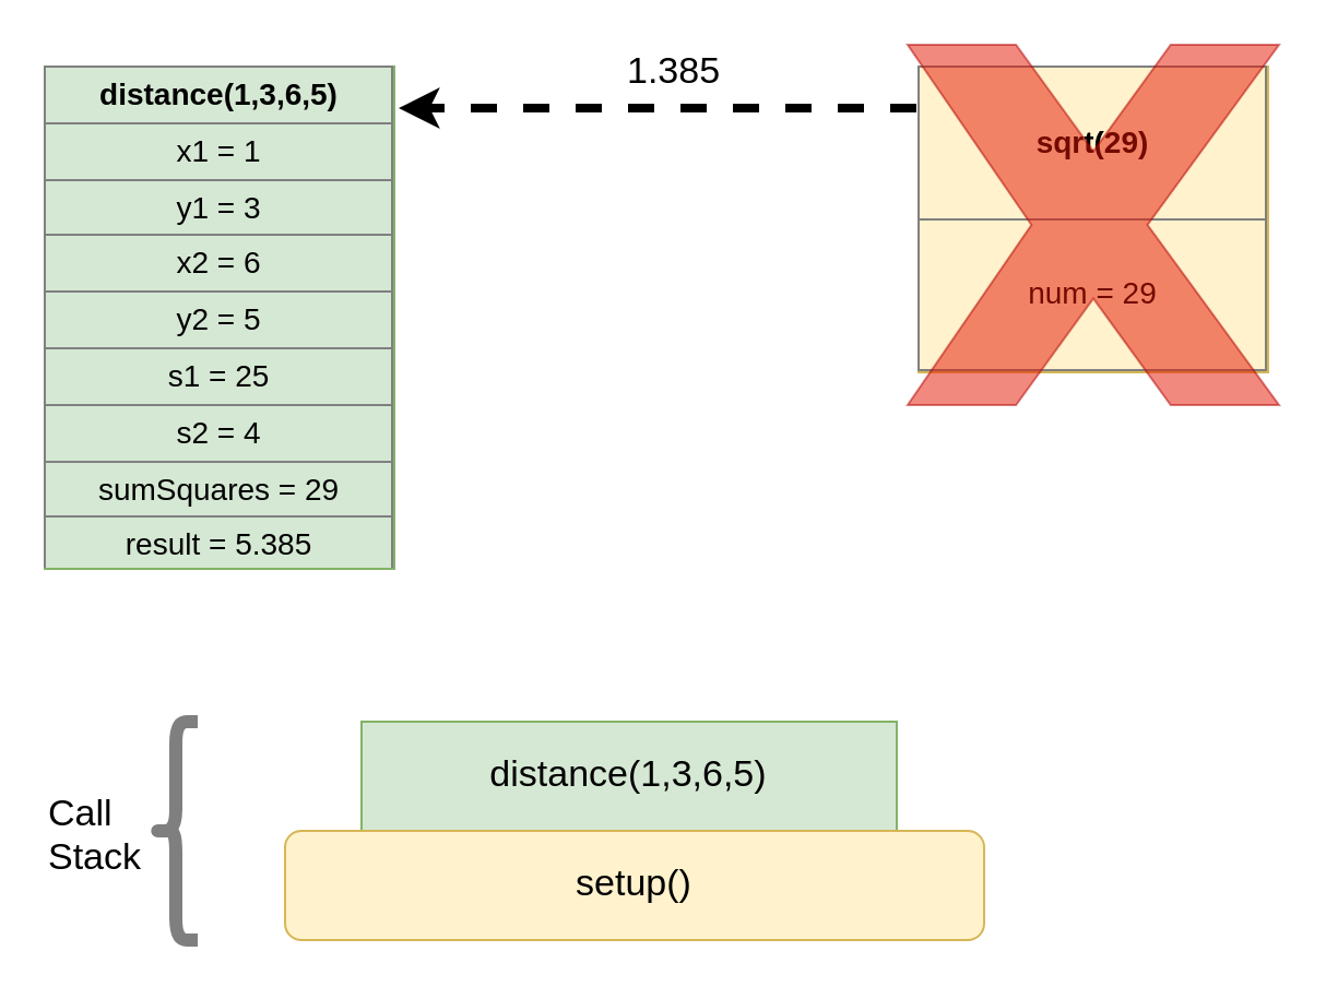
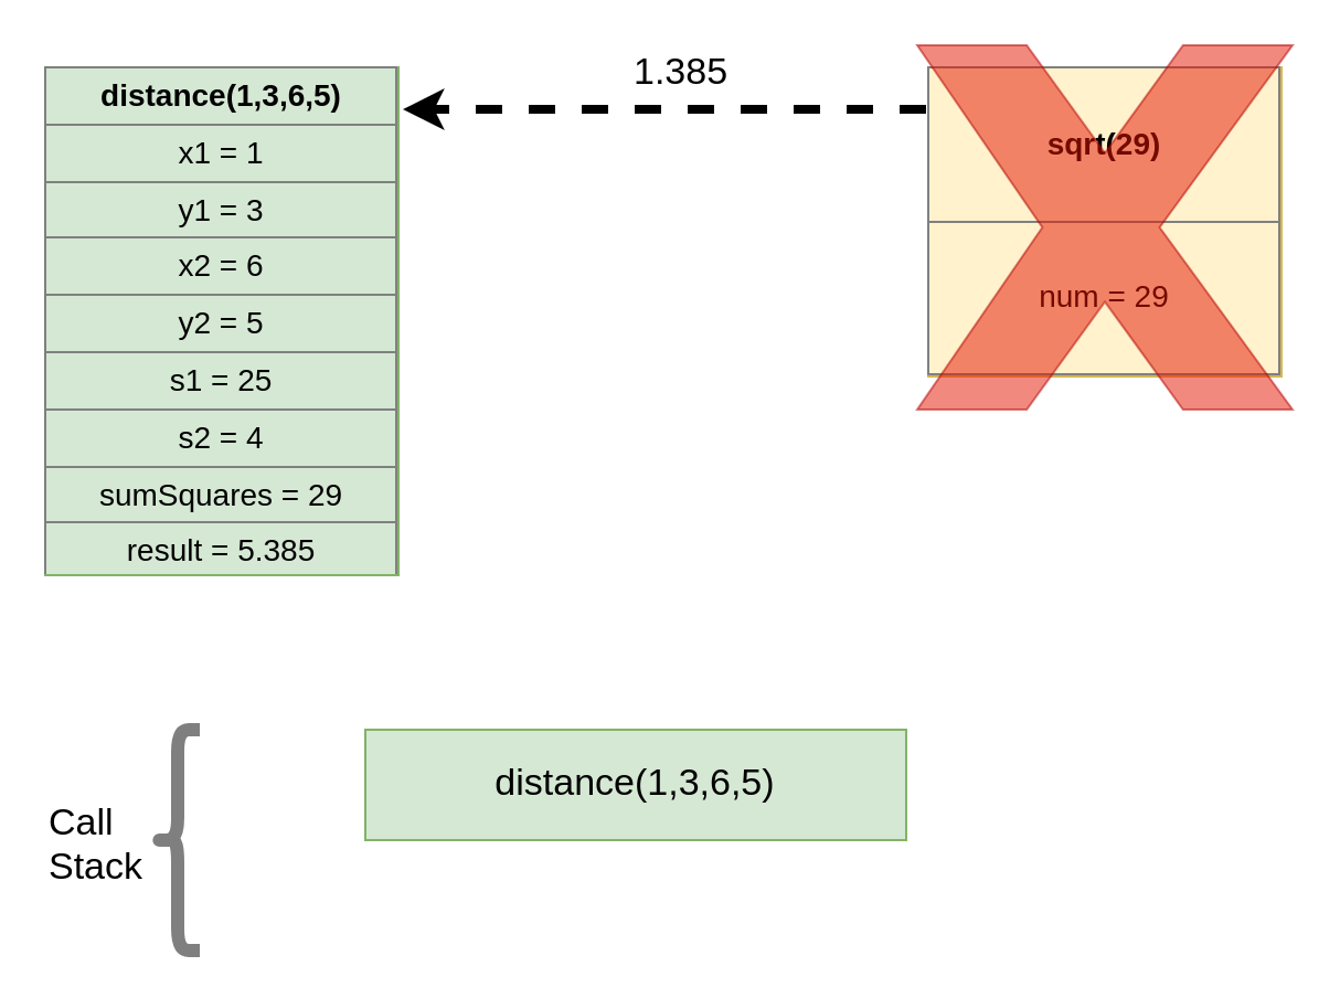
- <mxCell id="4" value="setup()" style="rounded=1;whiteSpace=wrap;html=1;fillColor=#fff2cc;strokeColor=#d6b656;fontSize=17;" parent="1" vertex="1"><mxGeometry x="130" y="380" width="320" height="50" as="geometry" /></mxCell>
